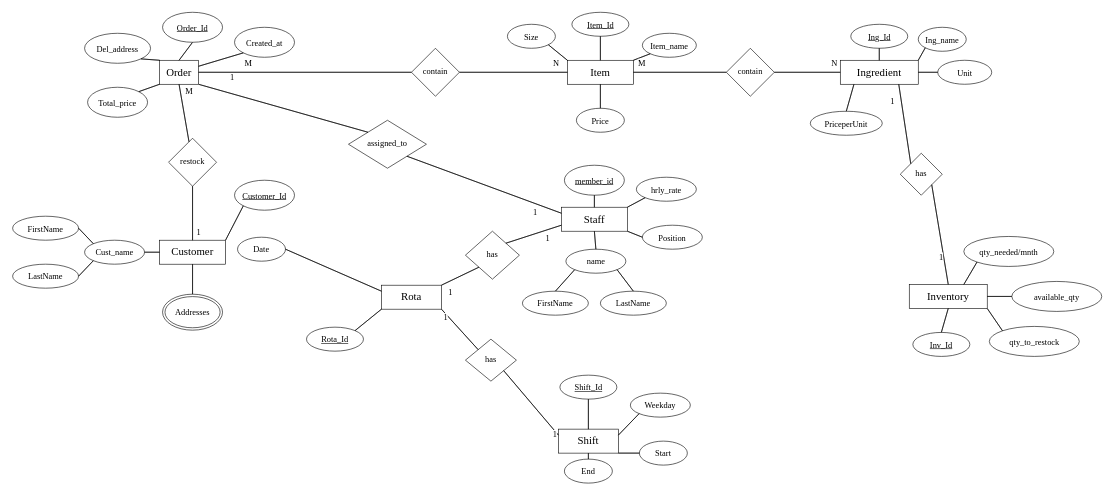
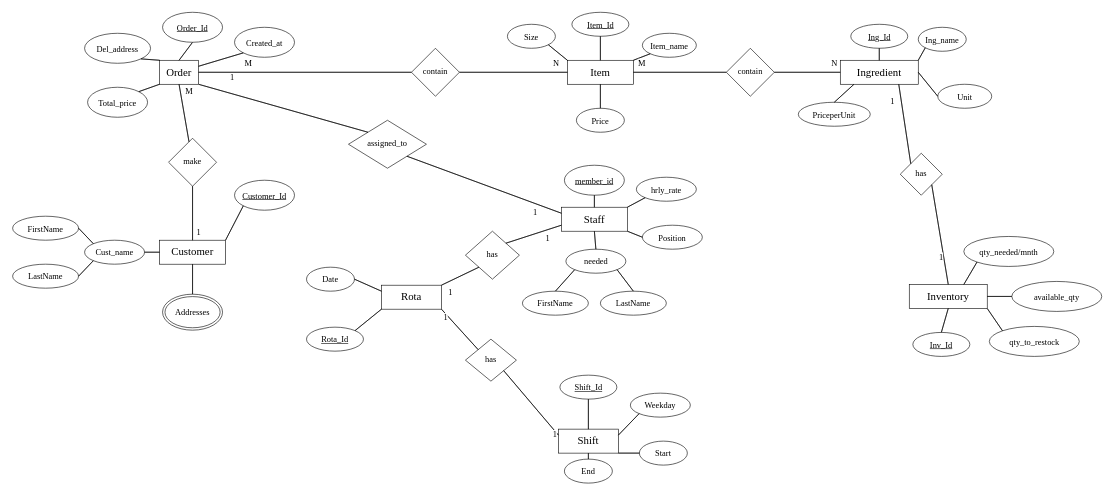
- <mxCell id="46" value="&lt;font style=&quot;font-size: 14px;&quot;&gt;Unit&lt;/font&gt;" style="ellipse;whiteSpace=wrap;html=1;fontFamily=Lucida Console;fontSize=18;" vertex="1" parent="1"><mxGeometry x="1562.5" y="100" width="90" height="40" as="geometry" /></mxCell>
+ <mxCell id="46" value="&lt;font style=&quot;font-size: 14px;&quot;&gt;Unit&lt;/font&gt;" style="ellipse;whiteSpace=wrap;html=1;fontFamily=Lucida Console;fontSize=18;" vertex="1" parent="1"><mxGeometry x="1562.5" y="140" width="90" height="40" as="geometry" /></mxCell>
- <mxCell id="50" value="&lt;font style=&quot;font-size: 14px;&quot;&gt;PriceperUnit&lt;/font&gt;" style="ellipse;whiteSpace=wrap;html=1;fontFamily=Lucida Console;fontSize=18;" vertex="1" parent="1"><mxGeometry x="1350" y="185" width="120" height="40" as="geometry" /></mxCell>
+ <mxCell id="50" value="&lt;font style=&quot;font-size: 14px;&quot;&gt;PriceperUnit&lt;/font&gt;" style="ellipse;whiteSpace=wrap;html=1;fontFamily=Lucida Console;fontSize=18;" vertex="1" parent="1"><mxGeometry x="1330" y="170" width="120" height="40" as="geometry" /></mxCell>
- <mxCell id="76" value="restock" style="rhombus;whiteSpace=wrap;html=1;fontFamily=Lucida Console;fontSize=14;" vertex="1" parent="1"><mxGeometry x="280" y="230" width="80" height="80" as="geometry" /></mxCell>
+ <mxCell id="76" value="make" style="rhombus;whiteSpace=wrap;html=1;fontFamily=Lucida Console;fontSize=14;" vertex="1" parent="1"><mxGeometry x="280" y="230" width="80" height="80" as="geometry" /></mxCell>
- <mxCell id="73" value="&lt;font style=&quot;font-size: 14px;&quot;&gt;Date&lt;/font&gt;" style="ellipse;whiteSpace=wrap;html=1;fontFamily=Lucida Console;fontSize=18;" vertex="1" parent="1"><mxGeometry x="395" y="395" width="80" height="40" as="geometry" /></mxCell>
+ <mxCell id="73" value="&lt;font style=&quot;font-size: 14px;&quot;&gt;Date&lt;/font&gt;" style="ellipse;whiteSpace=wrap;html=1;fontFamily=Lucida Console;fontSize=18;" vertex="1" parent="1"><mxGeometry x="510" y="445" width="80" height="40" as="geometry" /></mxCell>
- <mxCell id="34" value="&lt;span style=&quot;font-size: 14px;&quot;&gt;name&lt;/span&gt;" style="ellipse;whiteSpace=wrap;html=1;fontFamily=Lucida Console;fontSize=18;" vertex="1" parent="1"><mxGeometry x="942.5" y="415" width="100" height="40" as="geometry" /></mxCell>
+ <mxCell id="34" value="&lt;span style=&quot;font-size: 14px;&quot;&gt;needed&lt;/span&gt;" style="ellipse;whiteSpace=wrap;html=1;fontFamily=Lucida Console;fontSize=18;" vertex="1" parent="1"><mxGeometry x="942.5" y="415" width="100" height="40" as="geometry" /></mxCell>
